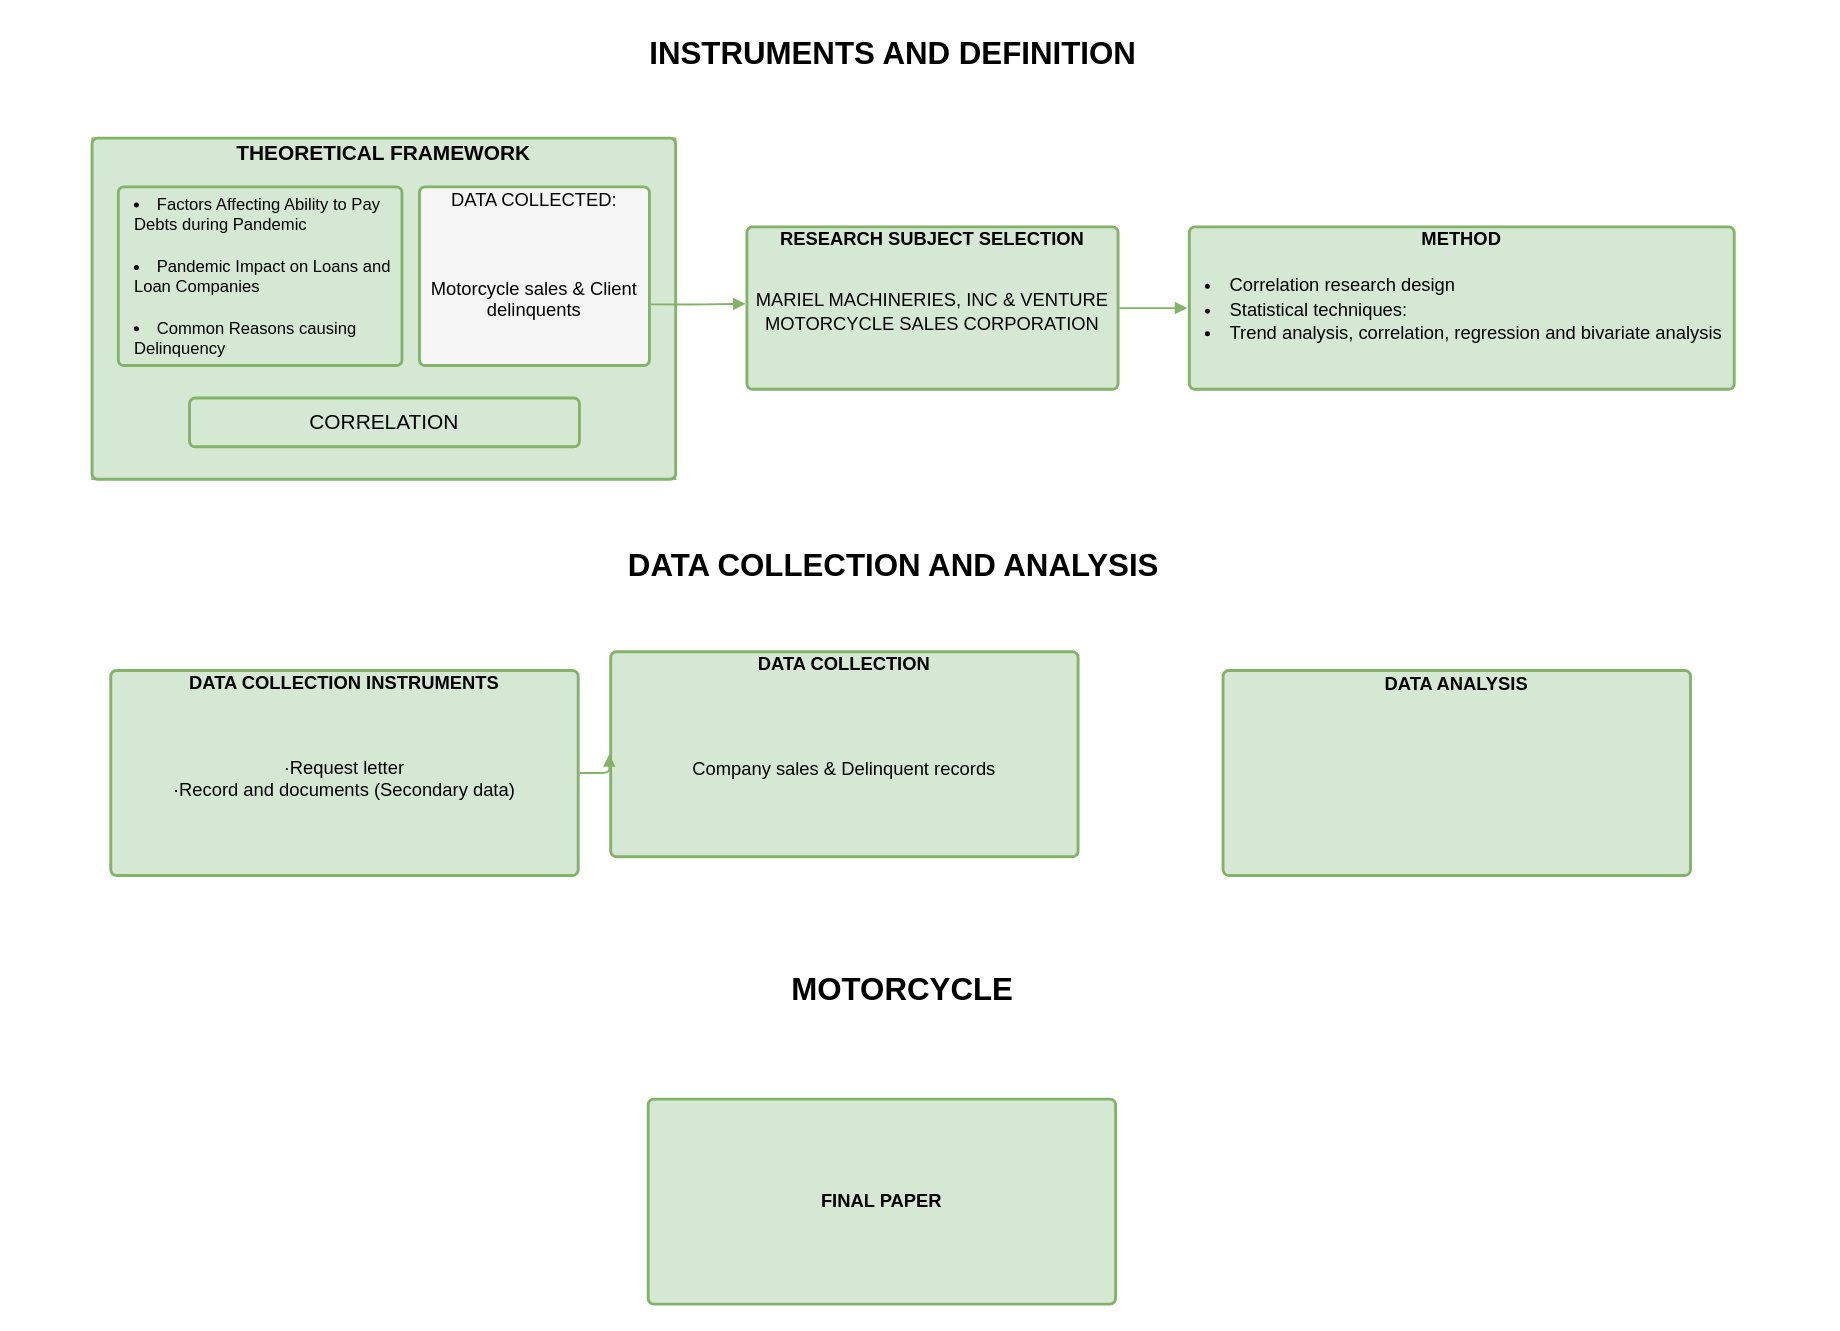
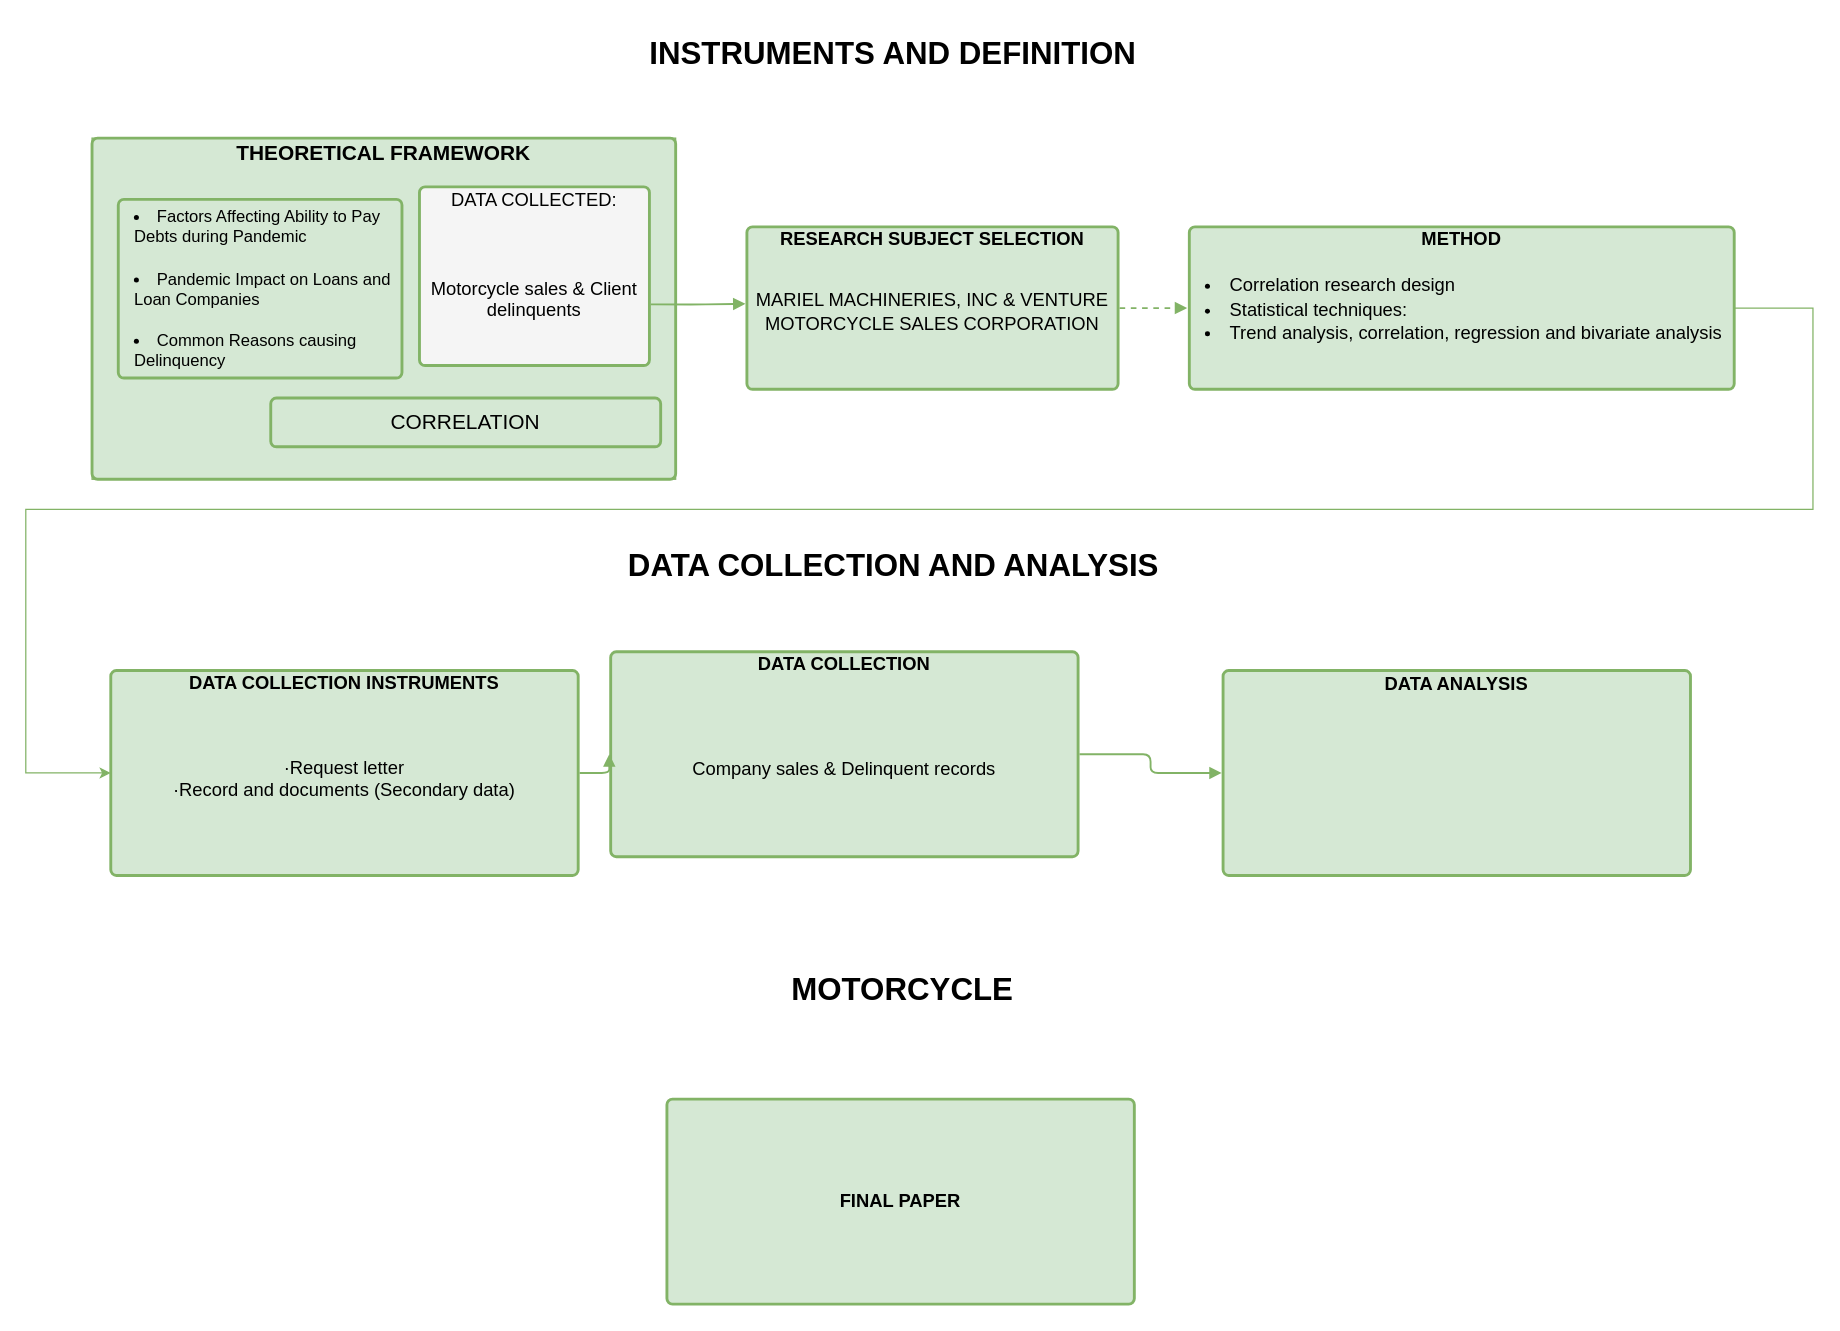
- <mxCell id="4" value="&lt;ul style=&quot;margin: 0px; padding-left: 10px;list-style-position: inside; list-style-type:disc&quot;&gt;&lt;li style=&quot;text-align:left;color:#000000;font-size:13.3px;&quot;&gt;&lt;span style=&quot;margin-left: 0px;margin-top: -2px;&quot;&gt;&lt;span style=&quot;font-size:13.3px;color:#000000;&quot;&gt;Factors Affecting Ability to Pay Debts during Pandemic&lt;/span&gt;&lt;/span&gt;&lt;/li&gt;&lt;/ul&gt;&lt;div style=&quot;display: flex; justify-content: center; text-align: center; align-items: baseline; font-size: 0; line-height: 1.25;margin-top: -2px;&quot;&gt;&lt;span&gt;&lt;span style=&quot;font-size:13px;color:#000000;&quot;&gt;&lt;span style=&quot;font-size:16px;color:#000000;&quot;&gt;&#10;&lt;/span&gt;&lt;/span&gt;&lt;/span&gt;&lt;/div&gt;&lt;ul style=&quot;margin: 0px; padding-left: 10px;list-style-position: inside; list-style-type:disc&quot;&gt;&lt;li style=&quot;text-align:left;color:#000000;font-size:13.3px;&quot;&gt;&lt;span style=&quot;margin-left: 0px;margin-top: -2px;&quot;&gt;&lt;span style=&quot;font-size:13px;color:#000000;&quot;&gt;&lt;span style=&quot;font-size:13.3px;color:#000000;&quot;&gt;Pandemic Impact on Loans and Loan Companies&lt;/span&gt;&lt;/span&gt;&lt;/span&gt;&lt;/li&gt;&lt;/ul&gt;&lt;div style=&quot;display: flex; justify-content: center; text-align: center; align-items: baseline; font-size: 0; line-height: 1.25;margin-top: -2px;&quot;&gt;&lt;span&gt;&lt;span style=&quot;font-size:13px;color:#000000;&quot;&gt;&lt;span style=&quot;font-size:16px;color:#000000;&quot;&gt;&#10;&lt;/span&gt;&lt;/span&gt;&lt;/span&gt;&lt;/div&gt;&lt;ul style=&quot;margin: 0px; padding-left: 10px;list-style-position: inside; list-style-type:disc&quot;&gt;&lt;li style=&quot;text-align:left;color:#000000;font-size:13.3px;&quot;&gt;&lt;span style=&quot;margin-left: 0px;margin-top: -2px;&quot;&gt;&lt;span style=&quot;font-size:13px;color:#000000;&quot;&gt;&lt;span style=&quot;font-size:13.3px;color:#000000;&quot;&gt;Common Reasons causing Delinquency&lt;/span&gt;&lt;/span&gt;&lt;/span&gt;&lt;/li&gt;&lt;/ul&gt;" style="html=1;overflow=block;blockSpacing=1;whiteSpace=wrap;;whiteSpace=wrap;fontSize=13;spacing=3.8;verticalAlign=middle;strokeColor=#82b366;strokeOpacity=100;rounded=1;absoluteArcSize=1;arcSize=9;strokeWidth=2.3;fillColor=#d5e8d4;" vertex="1" parent="2"><mxGeometry x="21" y="39" width="227" height="143" as="geometry" /></mxCell>
+ <mxCell id="4" value="&lt;ul style=&quot;margin: 0px; padding-left: 10px;list-style-position: inside; list-style-type:disc&quot;&gt;&lt;li style=&quot;text-align:left;color:#000000;font-size:13.3px;&quot;&gt;&lt;span style=&quot;margin-left: 0px;margin-top: -2px;&quot;&gt;&lt;span style=&quot;font-size:13.3px;color:#000000;&quot;&gt;Factors Affecting Ability to Pay Debts during Pandemic&lt;/span&gt;&lt;/span&gt;&lt;/li&gt;&lt;/ul&gt;&lt;div style=&quot;display: flex; justify-content: center; text-align: center; align-items: baseline; font-size: 0; line-height: 1.25;margin-top: -2px;&quot;&gt;&lt;span&gt;&lt;span style=&quot;font-size:13px;color:#000000;&quot;&gt;&lt;span style=&quot;font-size:16px;color:#000000;&quot;&gt;&#10;&lt;/span&gt;&lt;/span&gt;&lt;/span&gt;&lt;/div&gt;&lt;ul style=&quot;margin: 0px; padding-left: 10px;list-style-position: inside; list-style-type:disc&quot;&gt;&lt;li style=&quot;text-align:left;color:#000000;font-size:13.3px;&quot;&gt;&lt;span style=&quot;margin-left: 0px;margin-top: -2px;&quot;&gt;&lt;span style=&quot;font-size:13px;color:#000000;&quot;&gt;&lt;span style=&quot;font-size:13.3px;color:#000000;&quot;&gt;Pandemic Impact on Loans and Loan Companies&lt;/span&gt;&lt;/span&gt;&lt;/span&gt;&lt;/li&gt;&lt;/ul&gt;&lt;div style=&quot;display: flex; justify-content: center; text-align: center; align-items: baseline; font-size: 0; line-height: 1.25;margin-top: -2px;&quot;&gt;&lt;span&gt;&lt;span style=&quot;font-size:13px;color:#000000;&quot;&gt;&lt;span style=&quot;font-size:16px;color:#000000;&quot;&gt;&#10;&lt;/span&gt;&lt;/span&gt;&lt;/span&gt;&lt;/div&gt;&lt;ul style=&quot;margin: 0px; padding-left: 10px;list-style-position: inside; list-style-type:disc&quot;&gt;&lt;li style=&quot;text-align:left;color:#000000;font-size:13.3px;&quot;&gt;&lt;span style=&quot;margin-left: 0px;margin-top: -2px;&quot;&gt;&lt;span style=&quot;font-size:13px;color:#000000;&quot;&gt;&lt;span style=&quot;font-size:13.3px;color:#000000;&quot;&gt;Common Reasons causing Delinquency&lt;/span&gt;&lt;/span&gt;&lt;/span&gt;&lt;/li&gt;&lt;/ul&gt;" style="html=1;overflow=block;blockSpacing=1;whiteSpace=wrap;;whiteSpace=wrap;fontSize=13;spacing=3.8;verticalAlign=middle;strokeColor=#82b366;strokeOpacity=100;rounded=1;absoluteArcSize=1;arcSize=9;strokeWidth=2.3;fillColor=#d5e8d4;" vertex="1" parent="2"><mxGeometry x="21" y="49" width="227" height="143" as="geometry" /></mxCell>
- <mxCell id="11" value="" style="html=1;jettySize=18;whiteSpace=wrap;fontSize=13;strokeColor=#82b366;strokeWidth=1.5;rounded=1;arcSize=12;edgeStyle=orthogonalEdgeStyle;startArrow=none;;endArrow=block;endFill=1;;exitX=1.004;exitY=0.5;exitPerimeter=0;entryX=-0.004;entryY=0.5;entryPerimeter=0;fillColor=#d5e8d4;" edge="1" parent="1" source="7" target="9"><mxGeometry width="100" height="100" relative="1" as="geometry"><Array as="points" /></mxGeometry></mxCell>
+ <mxCell id="11" value="" style="html=1;jettySize=18;whiteSpace=wrap;fontSize=13;strokeColor=#82b366;strokeWidth=1.5;rounded=1;arcSize=12;edgeStyle=orthogonalEdgeStyle;startArrow=none;endArrow=block;endFill=1;exitX=1.004;exitY=0.5;exitPerimeter=0;entryX=-0.004;entryY=0.5;entryPerimeter=0;fillColor=#d5e8d4;dashed=1;" edge="1" parent="1" source="7" target="9"><mxGeometry width="100" height="100" relative="1" as="geometry"><Array as="points" /></mxGeometry></mxCell>
- <mxCell id="6" value="CORRELATION" style="html=1;overflow=block;blockSpacing=1;whiteSpace=wrap;;whiteSpace=wrap;fontSize=16.7;spacing=3.8;strokeColor=#82b366;strokeOpacity=100;rounded=1;absoluteArcSize=1;arcSize=9;strokeWidth=2.3;fillColor=#d5e8d4;" vertex="1" parent="2"><mxGeometry x="78" y="208" width="312" height="39" as="geometry" /></mxCell>
+ <mxCell id="6" value="CORRELATION" style="html=1;overflow=block;blockSpacing=1;whiteSpace=wrap;;whiteSpace=wrap;fontSize=16.7;spacing=3.8;strokeColor=#82b366;strokeOpacity=100;rounded=1;absoluteArcSize=1;arcSize=9;strokeWidth=2.3;fillColor=#d5e8d4;" vertex="1" parent="2"><mxGeometry x="143" y="208" width="312" height="39" as="geometry" /></mxCell>
+ <mxCell id="8" style="edgeStyle=orthogonalEdgeStyle;rounded=0;orthogonalLoop=1;jettySize=auto;html=1;entryX=0;entryY=0.5;entryDx=0;entryDy=0;fillColor=#d5e8d4;strokeColor=#82b366;" edge="1" parent="1" source="9" target="12"><mxGeometry relative="1" as="geometry"><Array as="points"><mxPoint x="1450" y="246" /><mxPoint x="1450" y="407" /><mxPoint x="20" y="407" /><mxPoint x="20" y="618" /></Array></mxGeometry></mxCell>
+ <mxCell id="16" value="" style="html=1;jettySize=18;whiteSpace=wrap;fontSize=13;strokeColor=#82b366;strokeWidth=1.5;rounded=1;arcSize=12;edgeStyle=orthogonalEdgeStyle;startArrow=none;;endArrow=block;endFill=1;;exitX=1.003;exitY=0.5;exitPerimeter=0;entryX=-0.003;entryY=0.5;entryPerimeter=0;fillColor=#d5e8d4;" edge="1" parent="1" source="13" target="15"><mxGeometry width="100" height="100" relative="1" as="geometry"><Array as="points" /></mxGeometry></mxCell>
- <mxCell id="17" value="FINAL PAPER" style="html=1;overflow=block;blockSpacing=1;whiteSpace=wrap;;whiteSpace=wrap;fontSize=14.7;fontStyle=1;spacing=3.8;verticalAlign=middle;strokeColor=#82b366;strokeOpacity=100;rounded=1;absoluteArcSize=1;arcSize=9;strokeWidth=2.3;fillColor=#d5e8d4;" vertex="1" parent="1"><mxGeometry x="518" y="879" width="374" height="164" as="geometry" /></mxCell>
+ <mxCell id="17" value="FINAL PAPER" style="html=1;overflow=block;blockSpacing=1;whiteSpace=wrap;;whiteSpace=wrap;fontSize=14.7;fontStyle=1;spacing=3.8;verticalAlign=middle;strokeColor=#82b366;strokeOpacity=100;rounded=1;absoluteArcSize=1;arcSize=9;strokeWidth=2.3;fillColor=#d5e8d4;" vertex="1" parent="1"><mxGeometry x="533" y="879" width="374" height="164" as="geometry" /></mxCell>
